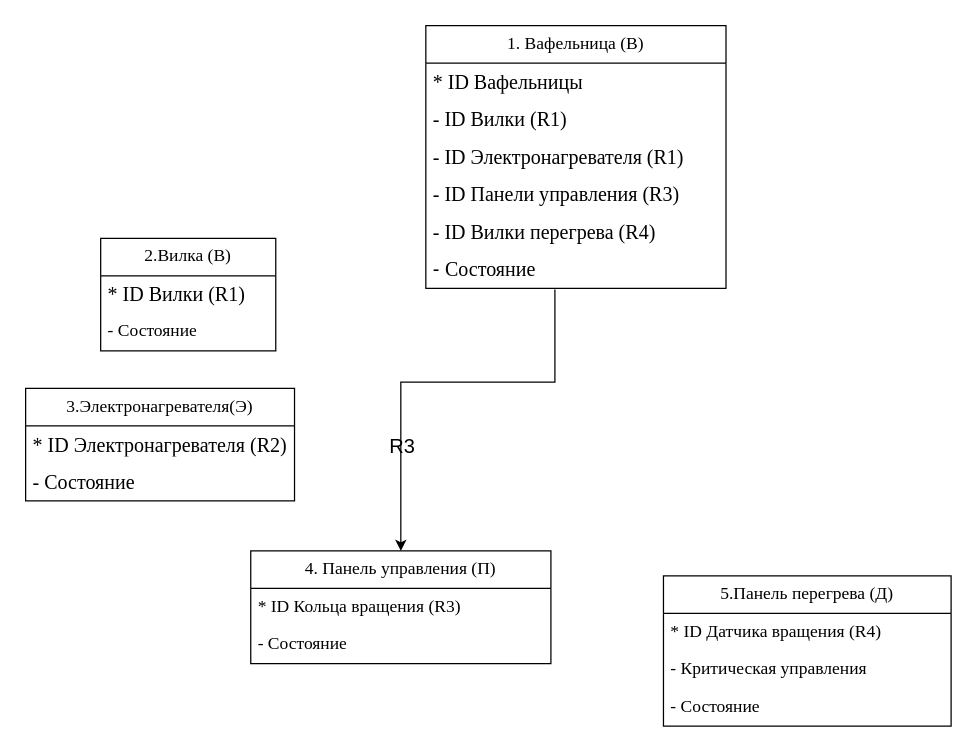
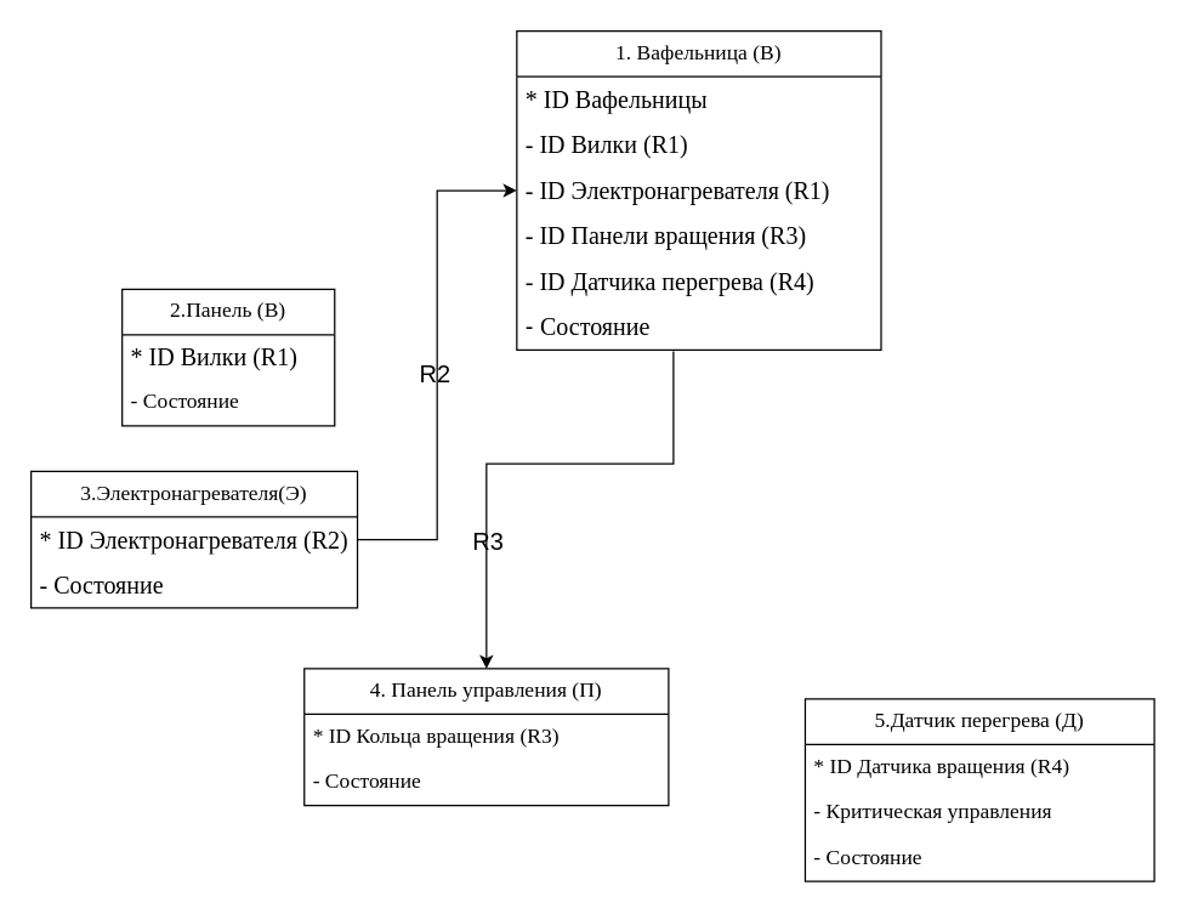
- <mxCell id="6" value="&lt;font style=&quot;font-size: 16px;&quot;&gt;&lt;span style=&quot;font-family: &amp;quot;Times New Roman&amp;quot;;&quot;&gt;- ID Панели управления (R3)&lt;/span&gt;&lt;/font&gt;" style="text;strokeColor=none;fillColor=none;align=left;verticalAlign=middle;spacingLeft=4;spacingRight=4;overflow=hidden;points=[[0,0.5],[1,0.5]];portConstraint=eastwest;rotatable=0;whiteSpace=wrap;html=1;labelBackgroundColor=none;" vertex="1" parent="2"><mxGeometry y="120" width="240" height="30" as="geometry" /></mxCell>
+ <mxCell id="6" value="&lt;font style=&quot;font-size: 16px;&quot;&gt;&lt;span style=&quot;font-family: &amp;quot;Times New Roman&amp;quot;;&quot;&gt;- ID Панели вращения (R3)&lt;/span&gt;&lt;/font&gt;" style="text;strokeColor=none;fillColor=none;align=left;verticalAlign=middle;spacingLeft=4;spacingRight=4;overflow=hidden;points=[[0,0.5],[1,0.5]];portConstraint=eastwest;rotatable=0;whiteSpace=wrap;html=1;labelBackgroundColor=none;" vertex="1" parent="2"><mxGeometry y="120" width="240" height="30" as="geometry" /></mxCell>
- <mxCell id="7" value="&lt;span style=&quot;font-family: &amp;quot;Times New Roman&amp;quot;;&quot;&gt;&lt;font style=&quot;font-size: 16px;&quot;&gt;- ID Вилки перегрева (R4)&lt;/font&gt;&lt;/span&gt;" style="text;strokeColor=none;fillColor=none;align=left;verticalAlign=middle;spacingLeft=4;spacingRight=4;overflow=hidden;points=[[0,0.5],[1,0.5]];portConstraint=eastwest;rotatable=0;whiteSpace=wrap;html=1;labelBackgroundColor=none;" vertex="1" parent="2"><mxGeometry y="150" width="240" height="30" as="geometry" /></mxCell>
+ <mxCell id="7" value="&lt;span style=&quot;font-family: &amp;quot;Times New Roman&amp;quot;;&quot;&gt;&lt;font style=&quot;font-size: 16px;&quot;&gt;- ID Датчика перегрева (R4)&lt;/font&gt;&lt;/span&gt;" style="text;strokeColor=none;fillColor=none;align=left;verticalAlign=middle;spacingLeft=4;spacingRight=4;overflow=hidden;points=[[0,0.5],[1,0.5]];portConstraint=eastwest;rotatable=0;whiteSpace=wrap;html=1;labelBackgroundColor=none;" vertex="1" parent="2"><mxGeometry y="150" width="240" height="30" as="geometry" /></mxCell>
- <mxCell id="9" value="&lt;font style=&quot;font-size: 14px;&quot; face=&quot;Times New Roman&quot;&gt;2.Вилка (В)&lt;/font&gt;" style="swimlane;fontStyle=0;childLayout=stackLayout;horizontal=1;startSize=30;horizontalStack=0;resizeParent=1;resizeParentMax=0;resizeLast=0;collapsible=1;marginBottom=0;whiteSpace=wrap;html=1;labelBackgroundColor=none;" vertex="1" parent="1"><mxGeometry x="80" y="190" width="140" height="90" as="geometry" /></mxCell>
+ <mxCell id="9" value="&lt;font style=&quot;font-size: 14px;&quot; face=&quot;Times New Roman&quot;&gt;2.Панель (В)&lt;/font&gt;" style="swimlane;fontStyle=0;childLayout=stackLayout;horizontal=1;startSize=30;horizontalStack=0;resizeParent=1;resizeParentMax=0;resizeLast=0;collapsible=1;marginBottom=0;whiteSpace=wrap;html=1;labelBackgroundColor=none;" vertex="1" parent="1"><mxGeometry x="80" y="190" width="140" height="90" as="geometry" /></mxCell>
+ <mxCell id="22" style="edgeStyle=orthogonalEdgeStyle;rounded=0;orthogonalLoop=1;jettySize=auto;html=1;entryX=0;entryY=0.5;entryDx=0;entryDy=0;labelBackgroundColor=none;fontColor=default;" edge="1" parent="1" source="13" target="5"><mxGeometry relative="1" as="geometry" /></mxCell>
+ <mxCell id="23" value="&lt;font style=&quot;font-size: 16px;&quot;&gt;R2&lt;/font&gt;" style="edgeLabel;html=1;align=center;verticalAlign=middle;resizable=0;points=[];labelBackgroundColor=none;" connectable="0" vertex="1" parent="22"><mxGeometry x="-0.031" y="2" relative="1" as="geometry"><mxPoint as="offset" /></mxGeometry></mxCell>
- <mxCell id="18" value="&lt;font style=&quot;font-size: 14px;&quot; face=&quot;Times New Roman&quot;&gt;5.Панель перегрева (Д)&lt;/font&gt;" style="swimlane;fontStyle=0;childLayout=stackLayout;horizontal=1;startSize=30;horizontalStack=0;resizeParent=1;resizeParentMax=0;resizeLast=0;collapsible=1;marginBottom=0;whiteSpace=wrap;html=1;labelBackgroundColor=none;" vertex="1" parent="1"><mxGeometry x="530" y="460" width="230" height="120" as="geometry"><mxRectangle x="50" y="245" width="170" height="30" as="alternateBounds" /></mxGeometry></mxCell>
+ <mxCell id="18" value="&lt;font style=&quot;font-size: 14px;&quot; face=&quot;Times New Roman&quot;&gt;5.Датчик перегрева (Д)&lt;/font&gt;" style="swimlane;fontStyle=0;childLayout=stackLayout;horizontal=1;startSize=30;horizontalStack=0;resizeParent=1;resizeParentMax=0;resizeLast=0;collapsible=1;marginBottom=0;whiteSpace=wrap;html=1;labelBackgroundColor=none;" vertex="1" parent="1"><mxGeometry x="530" y="460" width="230" height="120" as="geometry"><mxRectangle x="50" y="245" width="170" height="30" as="alternateBounds" /></mxGeometry></mxCell>
